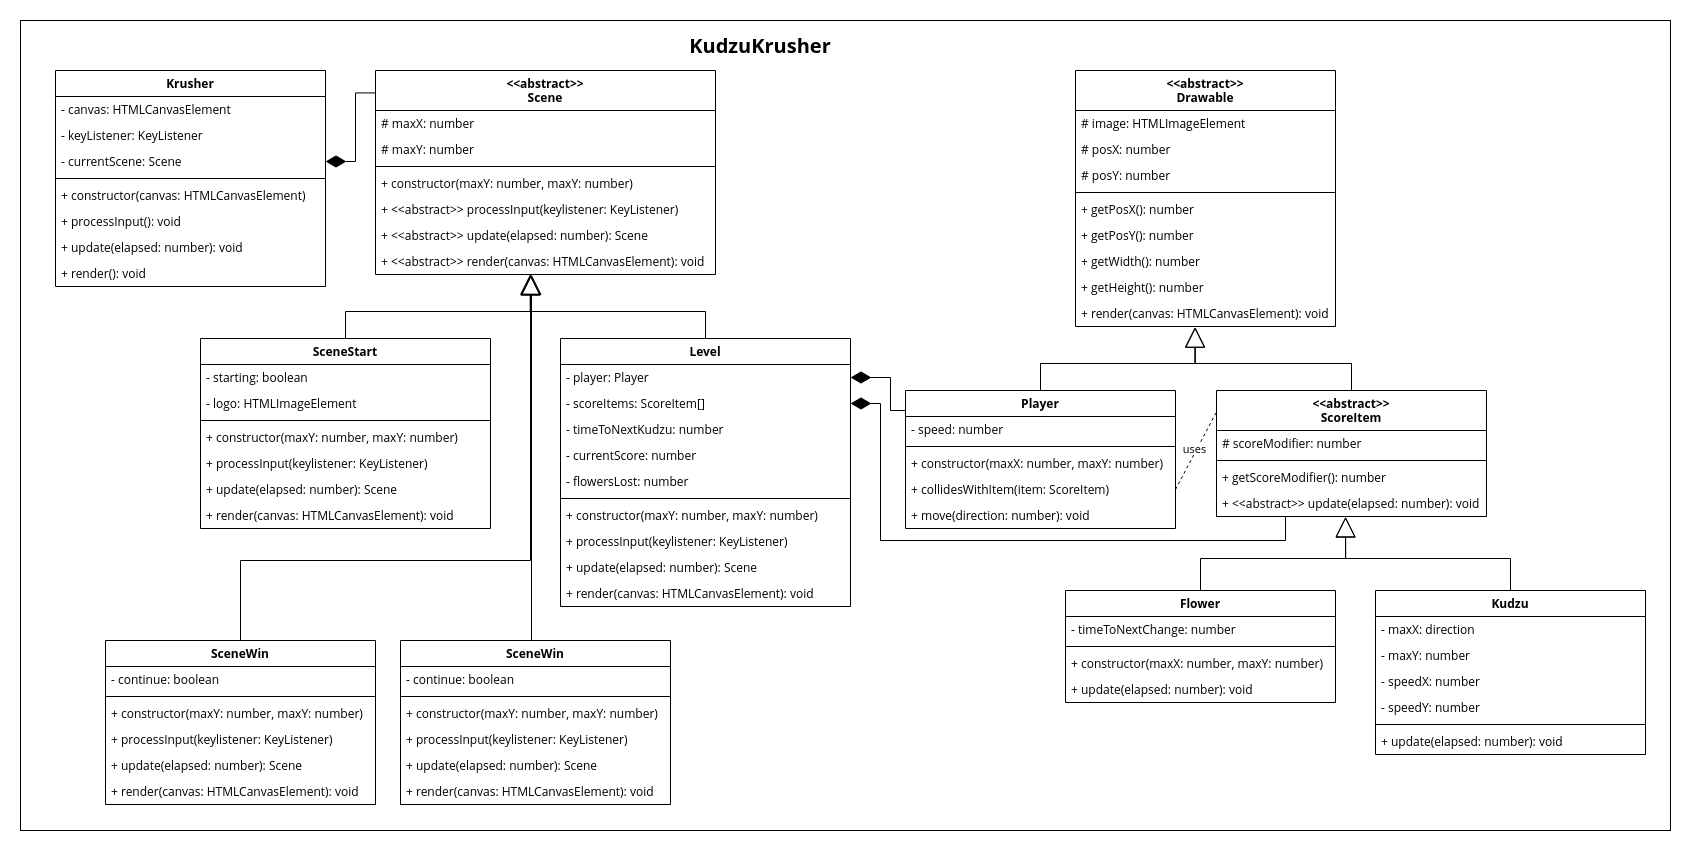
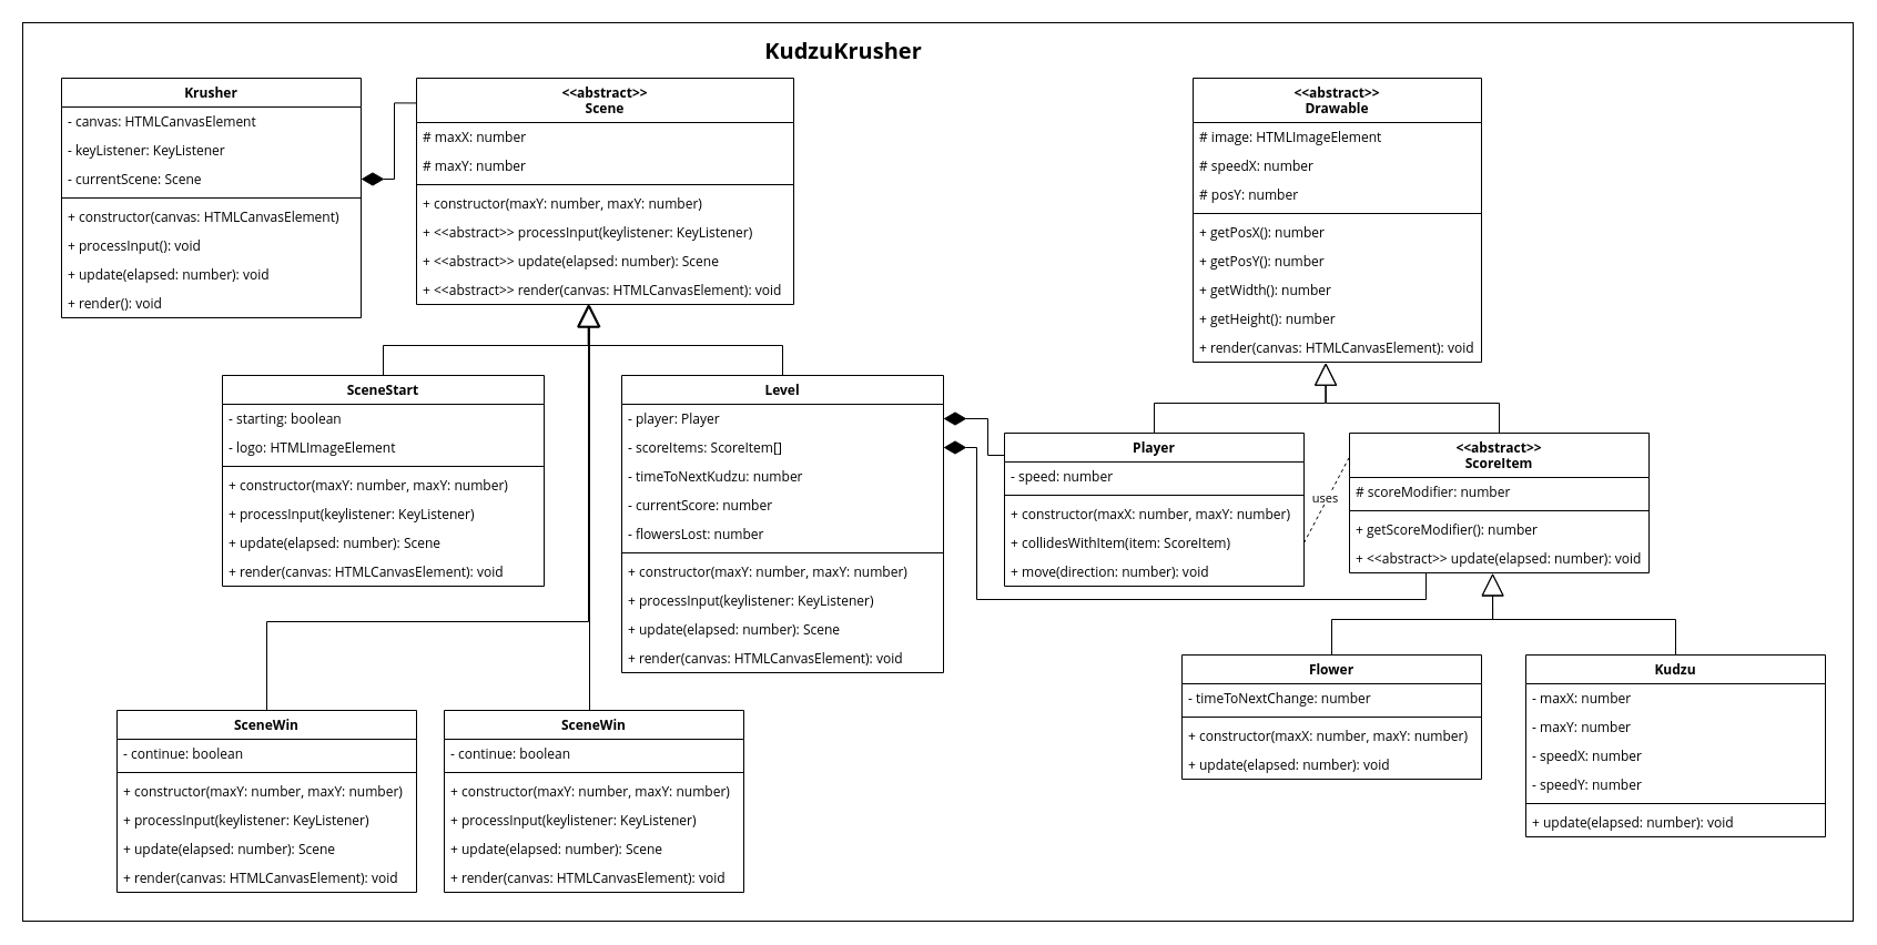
- <mxCell id="45" value="# posX: number" style="text;strokeColor=none;fillColor=none;align=left;verticalAlign=top;spacingLeft=4;spacingRight=4;overflow=hidden;rotatable=0;points=[[0,0.5],[1,0.5]];portConstraint=eastwest;fontFamily=Open Sans;fontSource=https%3A%2F%2Ffonts.googleapis.com%2Fcss%3Ffamily%3DOpen%2BSans;" parent="43" vertex="1"><mxGeometry y="66" width="260" height="26" as="geometry" /></mxCell>
+ <mxCell id="45" value="# speedX: number" style="text;strokeColor=none;fillColor=none;align=left;verticalAlign=top;spacingLeft=4;spacingRight=4;overflow=hidden;rotatable=0;points=[[0,0.5],[1,0.5]];portConstraint=eastwest;fontFamily=Open Sans;fontSource=https%3A%2F%2Ffonts.googleapis.com%2Fcss%3Ffamily%3DOpen%2BSans;" parent="43" vertex="1"><mxGeometry y="66" width="260" height="26" as="geometry" /></mxCell>
- <mxCell id="76" value="- maxX: direction" style="text;strokeColor=none;fillColor=none;align=left;verticalAlign=top;spacingLeft=4;spacingRight=4;overflow=hidden;rotatable=0;points=[[0,0.5],[1,0.5]];portConstraint=eastwest;fontFamily=Open Sans;fontSource=https%3A%2F%2Ffonts.googleapis.com%2Fcss%3Ffamily%3DOpen%2BSans;" parent="75" vertex="1"><mxGeometry y="26" width="270" height="26" as="geometry" /></mxCell>
+ <mxCell id="76" value="- maxX: number" style="text;strokeColor=none;fillColor=none;align=left;verticalAlign=top;spacingLeft=4;spacingRight=4;overflow=hidden;rotatable=0;points=[[0,0.5],[1,0.5]];portConstraint=eastwest;fontFamily=Open Sans;fontSource=https%3A%2F%2Ffonts.googleapis.com%2Fcss%3Ffamily%3DOpen%2BSans;" parent="75" vertex="1"><mxGeometry y="26" width="270" height="26" as="geometry" /></mxCell>
